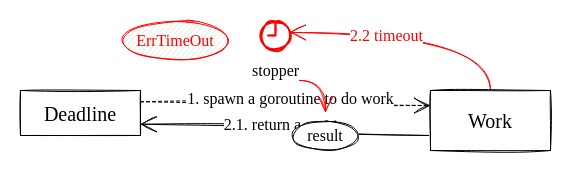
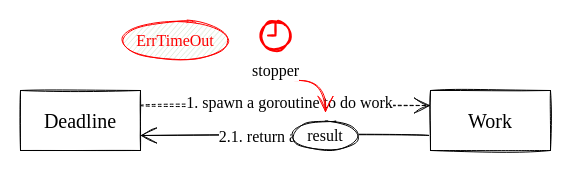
- <mxCell id="7" style="edgeStyle=orthogonalEdgeStyle;curved=1;rounded=0;sketch=1;hachureGap=4;orthogonalLoop=1;jettySize=auto;html=1;exitX=0.5;exitY=0;exitDx=0;exitDy=0;entryX=0.967;entryY=0.4;entryDx=0;entryDy=0;entryPerimeter=0;fontFamily=Architects Daughter;fontSource=https%3A%2F%2Ffonts.googleapis.com%2Fcss%3Ffamily%3DArchitects%2BDaughter;fontSize=16;endArrow=open;startSize=14;endSize=14;sourcePerimeterSpacing=8;targetPerimeterSpacing=8;strokeColor=#FF0000;" parent="1" source="9" target="11" edge="1"><mxGeometry relative="1" as="geometry" /></mxCell>
- <mxCell id="8" value="2.2 timeout" style="edgeLabel;html=1;align=center;verticalAlign=middle;resizable=0;points=[];fontSize=16;fontFamily=Architects Daughter;fontColor=#FF0000;" parent="7" vertex="1" connectable="0"><mxGeometry x="0.258" y="2" relative="1" as="geometry"><mxPoint as="offset" /></mxGeometry></mxCell>
- <mxCell id="4" value="Deadline" style="rounded=0;whiteSpace=wrap;html=1;sketch=1;hachureGap=4;fontFamily=Architects Daughter;fontSource=https%3A%2F%2Ffonts.googleapis.com%2Fcss%3Ffamily%3DArchitects%2BDaughter;fontSize=20;" parent="1" vertex="1"><mxGeometry x="20" y="90" width="120" height="45" as="geometry" /></mxCell>
+ <mxCell id="4" value="Deadline" style="rounded=0;whiteSpace=wrap;html=1;sketch=1;hachureGap=4;fontFamily=Architects Daughter;fontSource=https%3A%2F%2Ffonts.googleapis.com%2Fcss%3Ffamily%3DArchitects%2BDaughter;fontSize=20;" parent="1" vertex="1"><mxGeometry x="20" y="90" width="120" height="60" as="geometry" /></mxCell>
